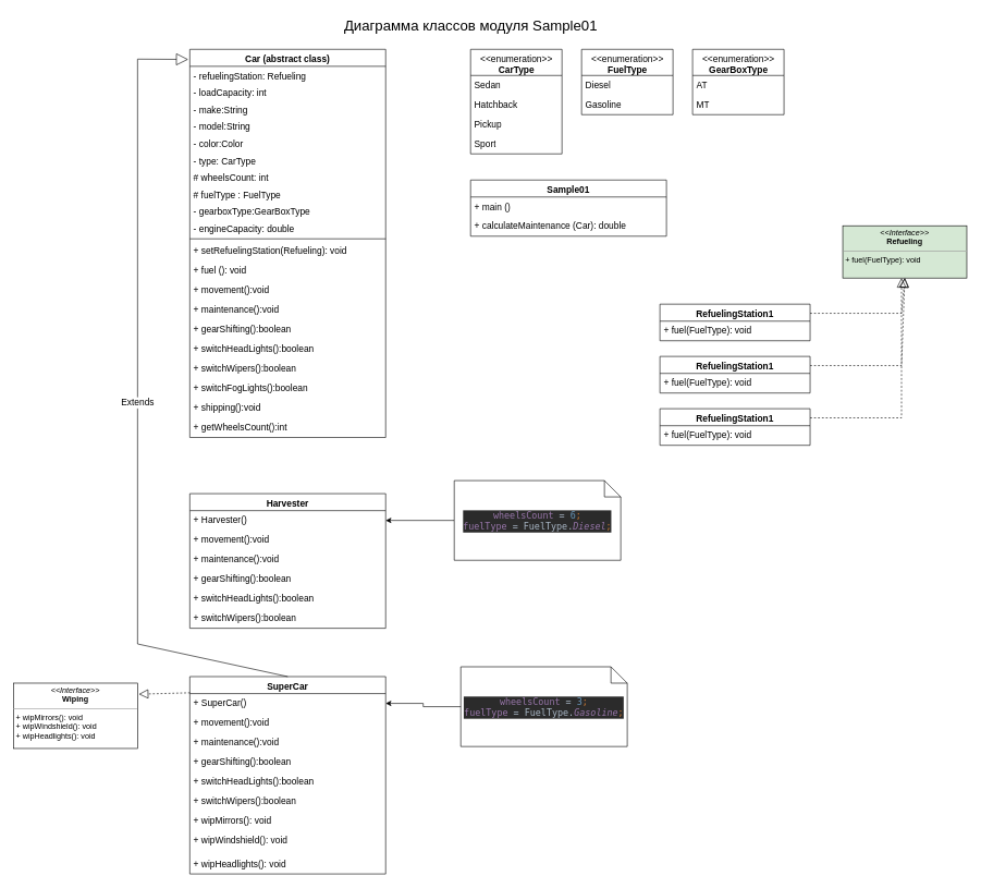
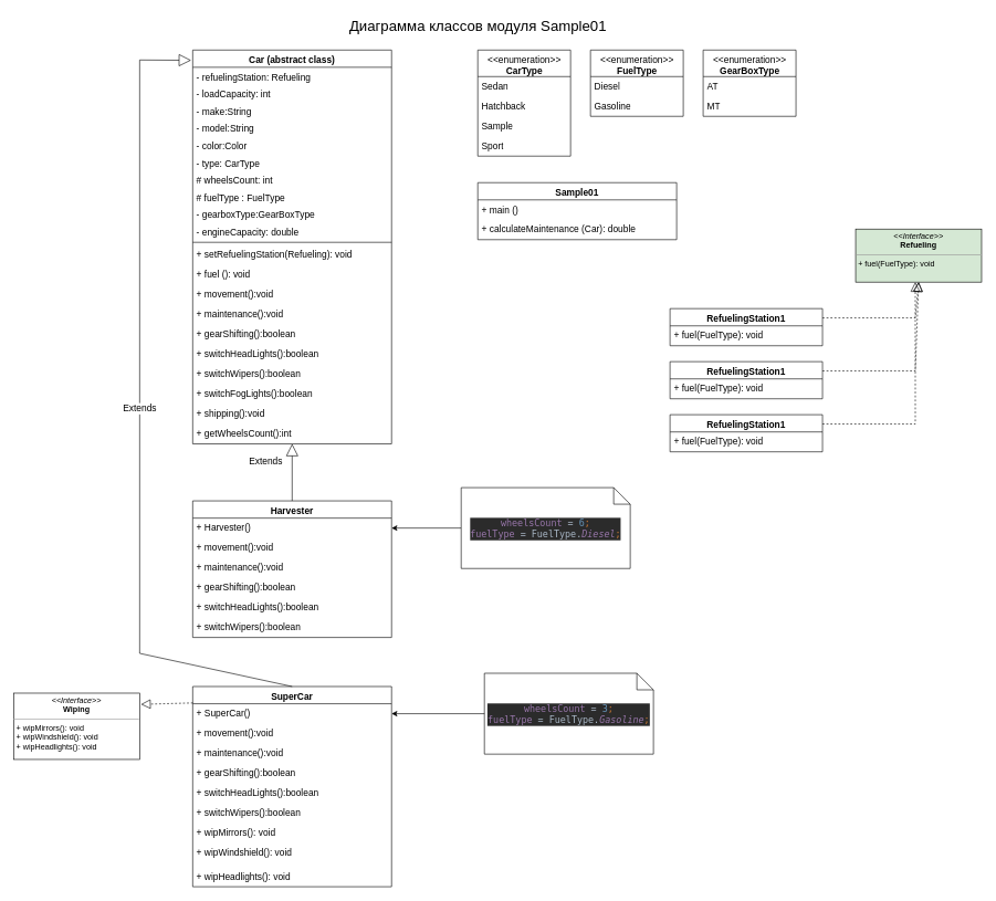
- <mxCell id="28" value="Pickup" style="text;html=1;strokeColor=none;fillColor=none;align=left;verticalAlign=middle;spacingLeft=4;spacingRight=4;overflow=hidden;rotatable=0;points=[[0,0.5],[1,0.5]];portConstraint=eastwest;fontSize=14;" vertex="1" parent="25"><mxGeometry y="100" width="140" height="30" as="geometry" /></mxCell>
+ <mxCell id="28" value="Sample" style="text;html=1;strokeColor=none;fillColor=none;align=left;verticalAlign=middle;spacingLeft=4;spacingRight=4;overflow=hidden;rotatable=0;points=[[0,0.5],[1,0.5]];portConstraint=eastwest;fontSize=14;" vertex="1" parent="25"><mxGeometry y="100" width="140" height="30" as="geometry" /></mxCell>
+ <mxCell id="45" value="Extends" style="endArrow=block;endSize=16;endFill=0;html=1;rounded=0;fontSize=14;exitX=0.5;exitY=0;exitDx=0;exitDy=0;" edge="1" parent="1" source="38" target="3"><mxGeometry x="0.395" y="40" width="160" relative="1" as="geometry"><mxPoint x="920" y="375" as="sourcePoint" /><mxPoint x="1080" y="375" as="targetPoint" /><mxPoint as="offset" /></mxGeometry></mxCell>
- <mxCell id="72" value="&lt;pre style=&quot;background-color:#2b2b2b;color:#a9b7c6;font-family:'JetBrains Mono',monospace;font-size:9,8pt;&quot;&gt;&lt;pre style=&quot;font-family: &amp;quot;JetBrains Mono&amp;quot;, monospace;&quot;&gt;&lt;span style=&quot;color:#9876aa;&quot;&gt;wheelsCount &lt;/span&gt;= &lt;span style=&quot;color:#6897bb;&quot;&gt;3&lt;/span&gt;&lt;span style=&quot;color:#cc7832;&quot;&gt;;&lt;br&gt;&lt;/span&gt;&lt;span style=&quot;color:#9876aa;&quot;&gt;fuelType &lt;/span&gt;= FuelType.&lt;span style=&quot;color:#9876aa;font-style:italic;&quot;&gt;Gasoline&lt;/span&gt;&lt;span style=&quot;color:#cc7832;&quot;&gt;;&lt;/span&gt;&lt;/pre&gt;&lt;/pre&gt;" style="shape=note2;boundedLbl=1;whiteSpace=wrap;html=1;size=25;verticalAlign=top;align=center;fontSize=14;" vertex="1" parent="1"><mxGeometry x="705" y="1020" width="255" height="122" as="geometry" /></mxCell>
+ <mxCell id="72" value="&lt;pre style=&quot;background-color:#2b2b2b;color:#a9b7c6;font-family:'JetBrains Mono',monospace;font-size:9,8pt;&quot;&gt;&lt;pre style=&quot;font-family: &amp;quot;JetBrains Mono&amp;quot;, monospace;&quot;&gt;&lt;span style=&quot;color:#9876aa;&quot;&gt;wheelsCount &lt;/span&gt;= &lt;span style=&quot;color:#6897bb;&quot;&gt;3&lt;/span&gt;&lt;span style=&quot;color:#cc7832;&quot;&gt;;&lt;br&gt;&lt;/span&gt;&lt;span style=&quot;color:#9876aa;&quot;&gt;fuelType &lt;/span&gt;= FuelType.&lt;span style=&quot;color:#9876aa;font-style:italic;&quot;&gt;Gasoline&lt;/span&gt;&lt;span style=&quot;color:#cc7832;&quot;&gt;;&lt;/span&gt;&lt;/pre&gt;&lt;/pre&gt;" style="shape=note2;boundedLbl=1;whiteSpace=wrap;html=1;size=25;verticalAlign=top;align=center;fontSize=14;" vertex="1" parent="1"><mxGeometry x="730" y="1015" width="255" height="122" as="geometry" /></mxCell>
